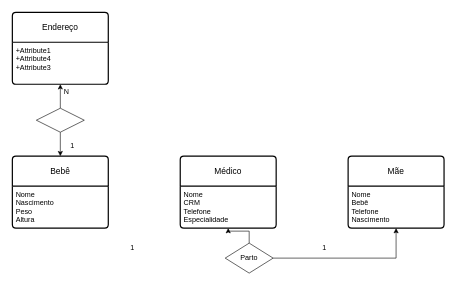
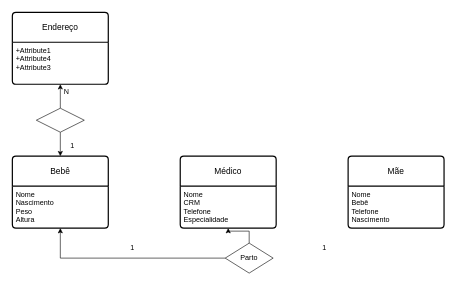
- <mxCell id="14" style="edgeStyle=orthogonalEdgeStyle;rounded=0;orthogonalLoop=1;jettySize=auto;html=1;exitX=1;exitY=0.5;exitDx=0;exitDy=0;entryX=0.5;entryY=1;entryDx=0;entryDy=0;" edge="1" parent="1" source="16" target="11"><mxGeometry relative="1" as="geometry" /></mxCell>
+ <mxCell id="13" style="edgeStyle=orthogonalEdgeStyle;rounded=0;orthogonalLoop=1;jettySize=auto;html=1;exitX=0;exitY=0.5;exitDx=0;exitDy=0;entryX=0.5;entryY=1;entryDx=0;entryDy=0;" edge="1" parent="1" source="16" target="5"><mxGeometry relative="1" as="geometry"><mxPoint x="100" y="425" as="targetPoint" /></mxGeometry></mxCell>
